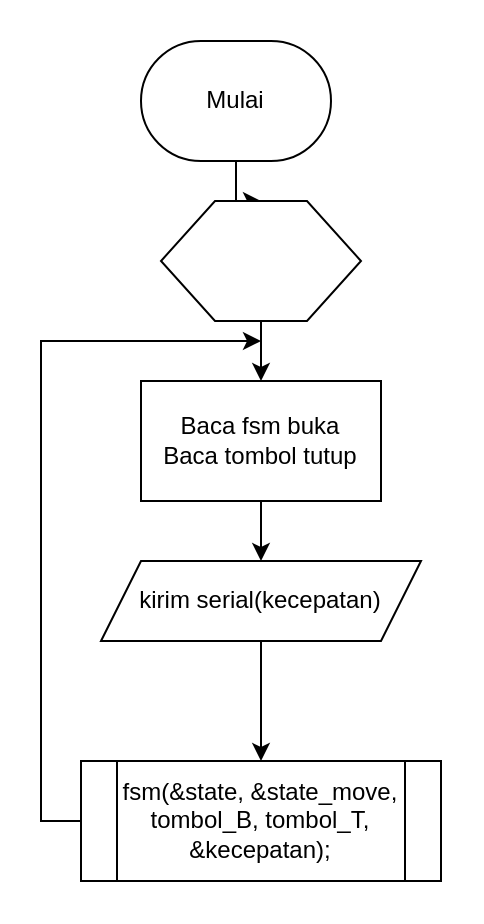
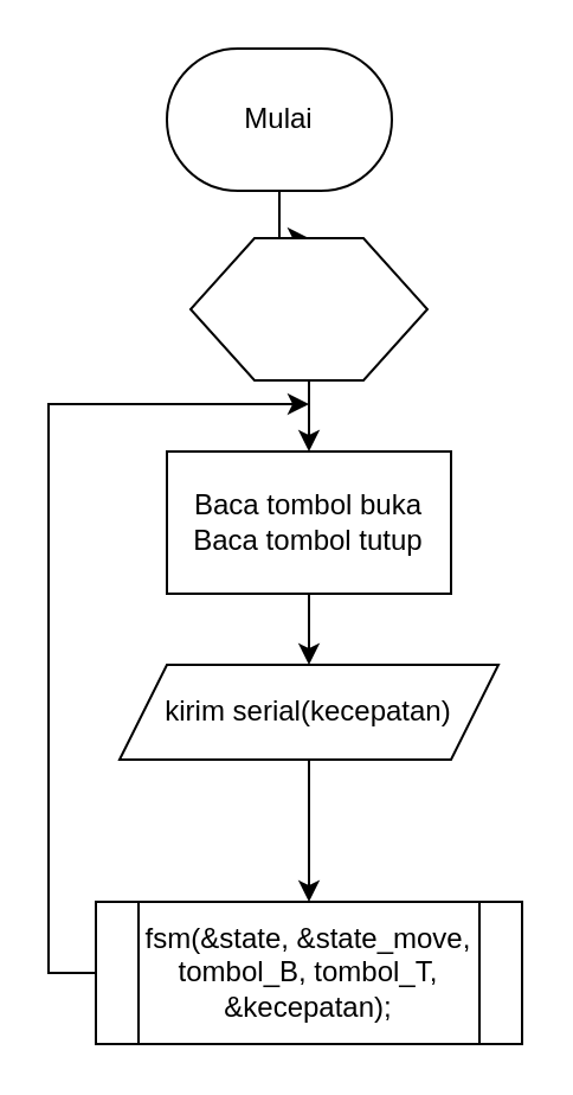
- <mxCell id="7" value="Baca fsm buka&lt;br&gt;Baca tombol tutup" style="rounded=0;whiteSpace=wrap;html=1;" vertex="1" parent="1"><mxGeometry x="70" y="190" width="120" height="60" as="geometry" /></mxCell>
+ <mxCell id="7" value="Baca tombol buka&lt;br&gt;Baca tombol tutup" style="rounded=0;whiteSpace=wrap;html=1;" vertex="1" parent="1"><mxGeometry x="70" y="190" width="120" height="60" as="geometry" /></mxCell>
